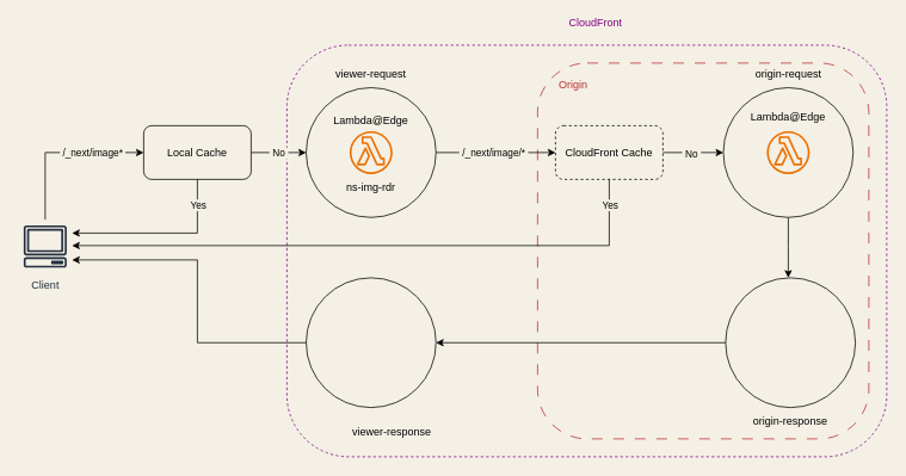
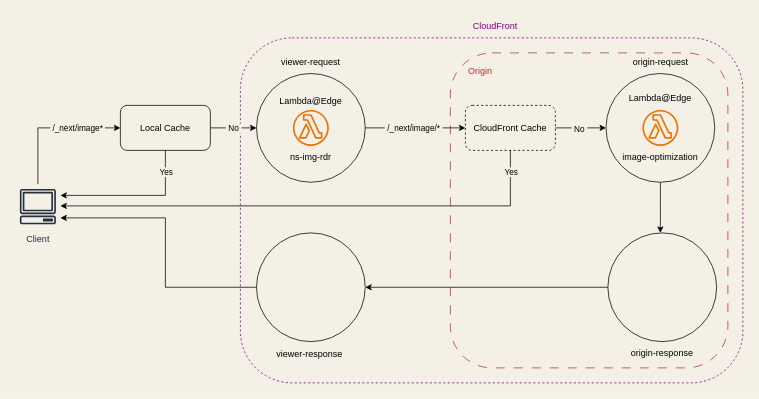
- <mxCell id="36" value="CloudFront" style="text;html=1;strokeColor=none;fillColor=none;align=center;verticalAlign=middle;whiteSpace=wrap;rounded=0;fontColor=#800080;" parent="1" vertex="1"><mxGeometry x="635" y="10" width="60" height="30" as="geometry" /></mxCell>
+ <mxCell id="36" value="CloudFront" style="text;html=1;strokeColor=none;fillColor=none;align=center;verticalAlign=middle;whiteSpace=wrap;rounded=0;fontColor=#800080;" parent="1" vertex="1"><mxGeometry x="630" y="20" width="60" height="30" as="geometry" /></mxCell>
+ <mxCell id="28" value="image-optimization" style="text;html=1;strokeColor=none;fillColor=none;align=center;verticalAlign=middle;whiteSpace=wrap;rounded=0;" parent="1" vertex="1"><mxGeometry x="827" y="194" width="106" height="30" as="geometry" /></mxCell>
- <mxCell id="35" value="viewer-response" style="text;html=1;strokeColor=none;fillColor=none;align=center;verticalAlign=middle;whiteSpace=wrap;rounded=0;" parent="1" vertex="1"><mxGeometry x="386" y="466.5" width="102.5" height="30" as="geometry" /></mxCell>
+ <mxCell id="35" value="viewer-response" style="text;html=1;strokeColor=none;fillColor=none;align=center;verticalAlign=middle;whiteSpace=wrap;rounded=0;" parent="1" vertex="1"><mxGeometry x="361" y="456.5" width="102.5" height="30" as="geometry" /></mxCell>
